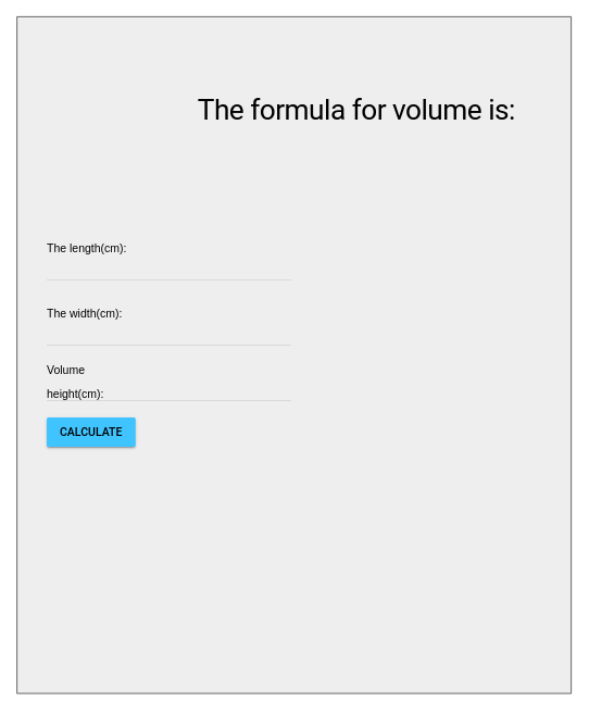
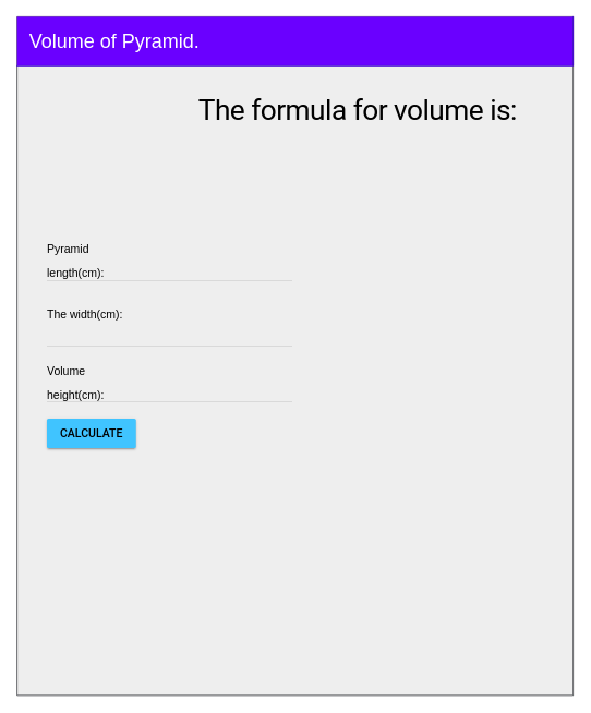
+ <mxCell id="3" value="&lt;p style=&quot;line-height: 1.2&quot;&gt;&lt;span style=&quot;font-size: 24px&quot;&gt;&amp;nbsp; Volume of Pyramid.&lt;/span&gt;&lt;/p&gt;" style="shape=partialRectangle;whiteSpace=wrap;html=1;top=0;left=0;fillColor=#6a00ff;align=left;fontColor=#ffffff;strokeColor=#3700CC;" vertex="1" parent="1"><mxGeometry x="20" y="20" width="680" height="60" as="geometry" /></mxCell>
- <mxCell id="5" value="&lt;span style=&quot;font-family: &amp;#34;helvetica&amp;#34; , &amp;#34;arial&amp;#34; , sans-serif ; font-size: 14px ; font-style: normal ; font-weight: 400 ; letter-spacing: normal ; text-indent: 0px ; text-transform: none ; word-spacing: 0px ; display: inline ; float: none&quot;&gt;&lt;font color=&quot;#000000&quot;&gt;The length(cm):&lt;/font&gt;&lt;/span&gt;" style="text;whiteSpace=wrap;html=1;fontSize=24;" vertex="1" parent="1"><mxGeometry x="55" y="280" width="115" height="50" as="geometry" /></mxCell>
+ <mxCell id="5" value="&lt;span style=&quot;font-family: &amp;#34;helvetica&amp;#34; , &amp;#34;arial&amp;#34; , sans-serif ; font-size: 14px ; font-style: normal ; font-weight: 400 ; letter-spacing: normal ; text-indent: 0px ; text-transform: none ; word-spacing: 0px ; display: inline ; float: none&quot;&gt;&lt;font color=&quot;#000000&quot;&gt;Pyramid length(cm):&lt;/font&gt;&lt;/span&gt;" style="text;whiteSpace=wrap;html=1;fontSize=24;" vertex="1" parent="1"><mxGeometry x="55" y="280" width="115" height="50" as="geometry" /></mxCell>
